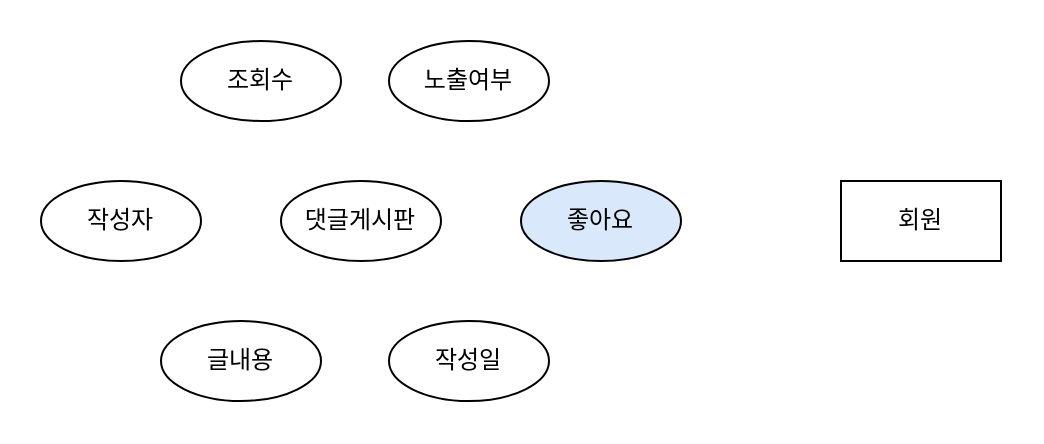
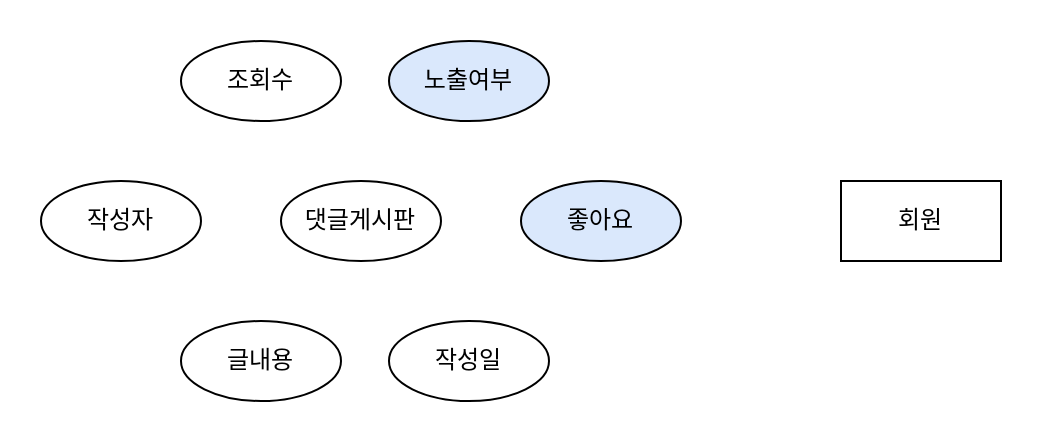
- <mxCell id="8" value="노출여부" style="ellipse;whiteSpace=wrap;html=1;" vertex="1" parent="1"><mxGeometry x="194" y="20" width="80" height="40" as="geometry" /></mxCell>
+ <mxCell id="8" value="노출여부" style="ellipse;whiteSpace=wrap;html=1;fillColor=#dae8fc;" vertex="1" parent="1"><mxGeometry x="194" y="20" width="80" height="40" as="geometry" /></mxCell>
- <mxCell id="4" value="글내용" style="ellipse;whiteSpace=wrap;html=1;" vertex="1" parent="1"><mxGeometry x="80" y="160" width="80" height="40" as="geometry" /></mxCell>
+ <mxCell id="4" value="글내용" style="ellipse;whiteSpace=wrap;html=1;" vertex="1" parent="1"><mxGeometry x="90" y="160" width="80" height="40" as="geometry" /></mxCell>
